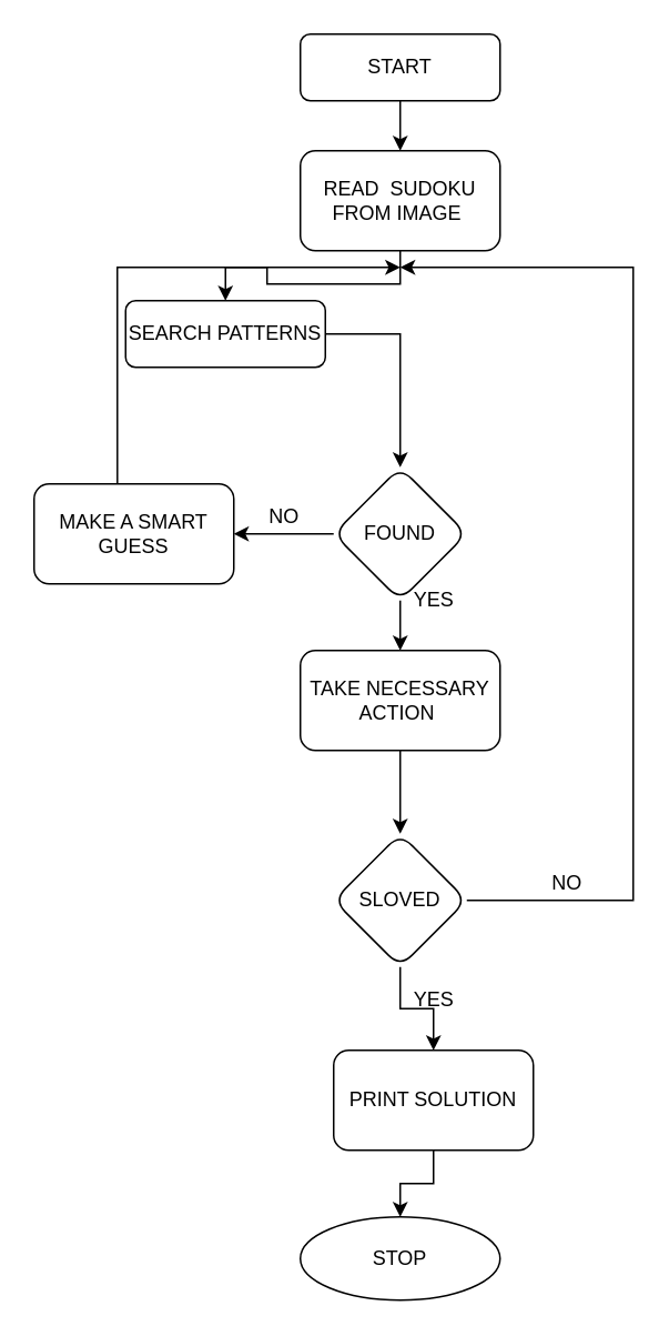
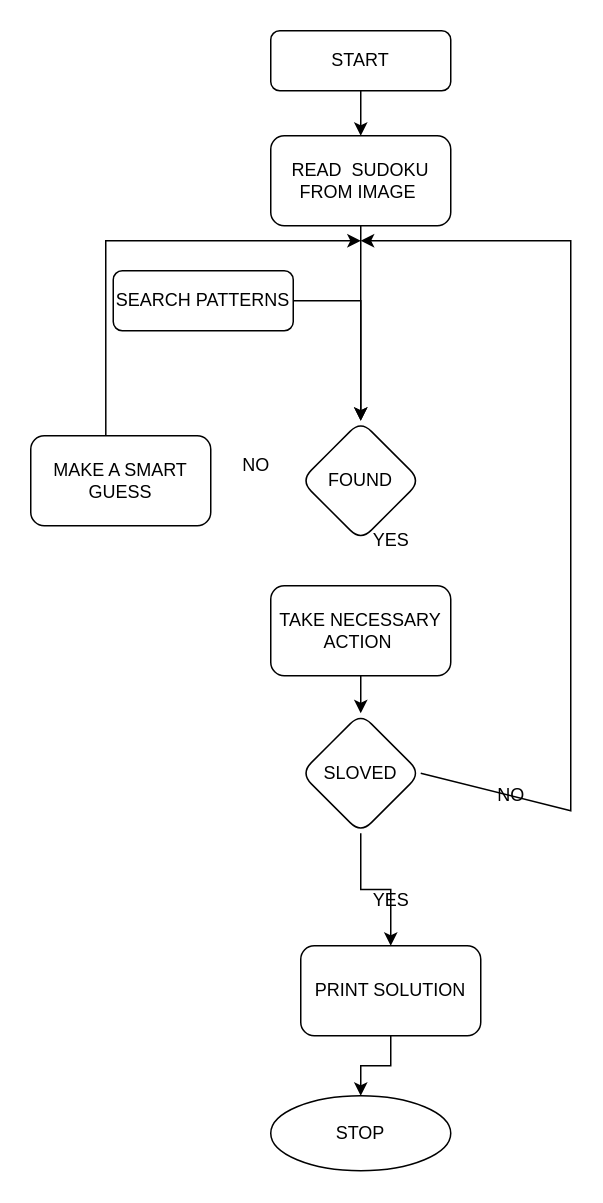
- <mxCell id="6" value="" style="edgeStyle=orthogonalEdgeStyle;rounded=0;orthogonalLoop=1;jettySize=auto;html=1;" edge="1" parent="1" source="7" target="5"><mxGeometry relative="1" as="geometry" /></mxCell>
+ <mxCell id="6" value="" style="edgeStyle=orthogonalEdgeStyle;rounded=0;orthogonalLoop=1;jettySize=auto;html=1;" edge="1" parent="1" source="7" target="10"><mxGeometry relative="1" as="geometry" /></mxCell>
- <mxCell id="9" value="" style="edgeStyle=orthogonalEdgeStyle;rounded=0;orthogonalLoop=1;jettySize=auto;html=1;" edge="1" parent="1" source="10" target="13"><mxGeometry relative="1" as="geometry" /></mxCell>
- <mxCell id="8" value="" style="edgeStyle=orthogonalEdgeStyle;rounded=0;orthogonalLoop=1;jettySize=auto;html=1;" edge="1" parent="1" source="10" target="12"><mxGeometry relative="1" as="geometry" /></mxCell>
- <mxCell id="18" value="SLOVED" style="rhombus;whiteSpace=wrap;html=1;rounded=1;glass=0;strokeWidth=1;shadow=0;" vertex="1" parent="1"><mxGeometry x="200" y="500" width="80" height="80" as="geometry" /></mxCell>
+ <mxCell id="18" value="SLOVED" style="rhombus;whiteSpace=wrap;html=1;rounded=1;glass=0;strokeWidth=1;shadow=0;" vertex="1" parent="1"><mxGeometry x="200" y="475" width="80" height="80" as="geometry" /></mxCell>
